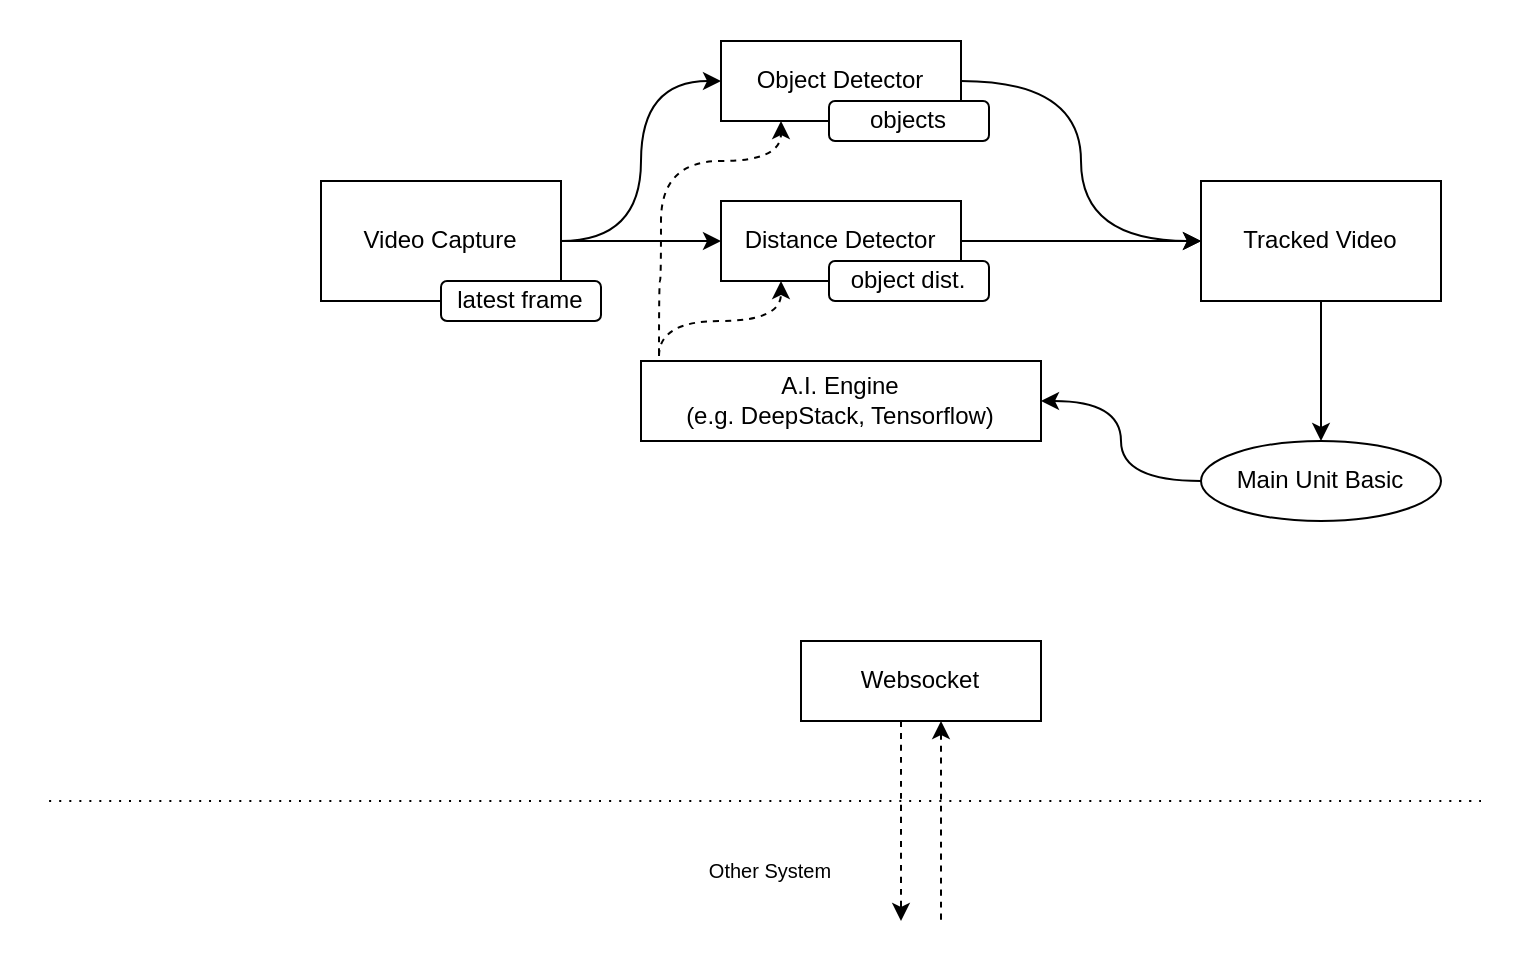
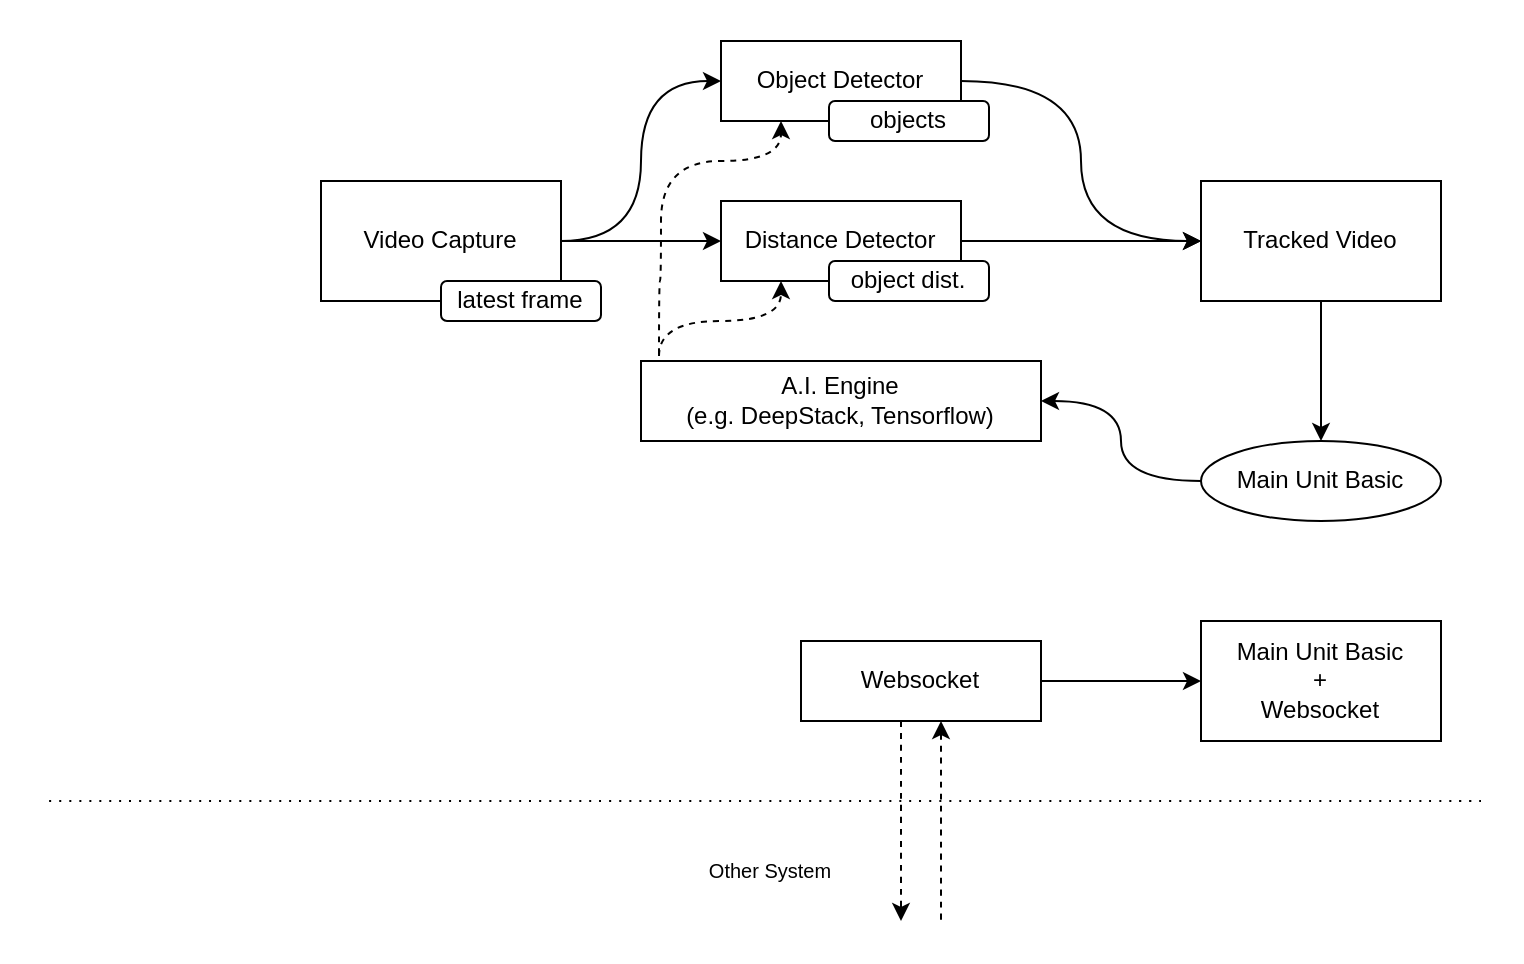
+ <mxCell id="20" style="edgeStyle=orthogonalEdgeStyle;curved=1;rounded=0;orthogonalLoop=1;jettySize=auto;html=1;entryX=0;entryY=0.5;entryDx=0;entryDy=0;" edge="1" parent="1" source="22" target="19"><mxGeometry relative="1" as="geometry" /></mxCell>
+ <mxCell id="19" value="Main Unit Basic&lt;br&gt;+&lt;br&gt;Websocket" style="rounded=0;whiteSpace=wrap;html=1;" vertex="1" parent="1"><mxGeometry x="600" y="310" width="120" height="60" as="geometry" /></mxCell>
